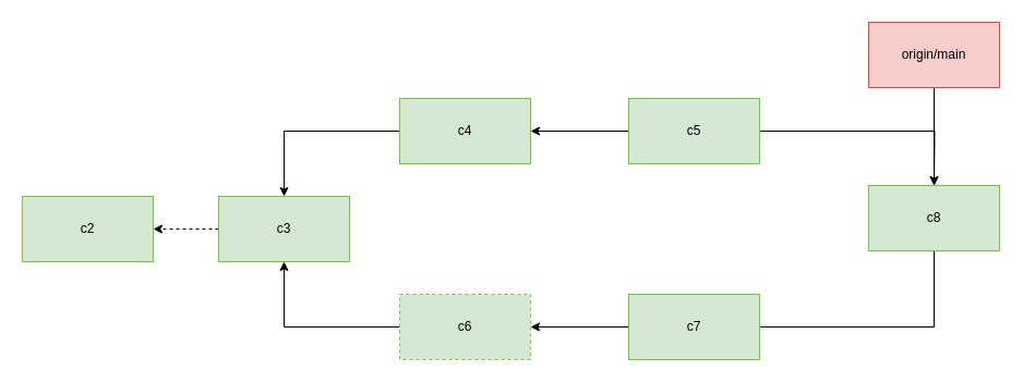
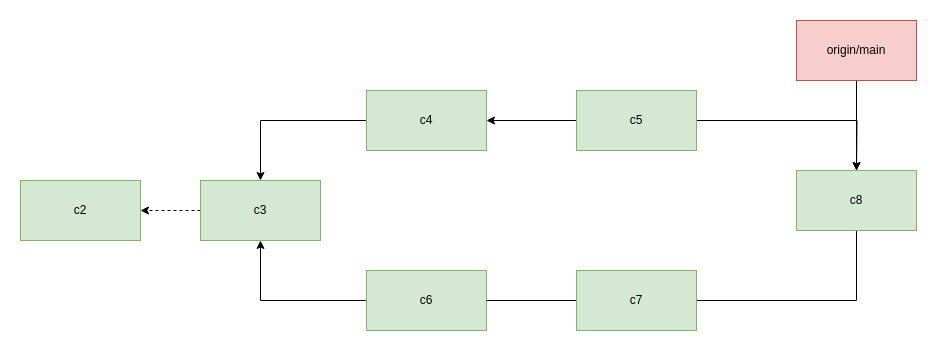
- <mxCell id="10" value="c6" style="rounded=0;whiteSpace=wrap;html=1;fillColor=#d5e8d4;strokeColor=#82b366;dashed=1;" vertex="1" parent="1"><mxGeometry x="366" y="270" width="120" height="60" as="geometry" /></mxCell>
+ <mxCell id="10" value="c6" style="rounded=0;whiteSpace=wrap;html=1;fillColor=#d5e8d4;strokeColor=#82b366;" vertex="1" parent="1"><mxGeometry x="366" y="270" width="120" height="60" as="geometry" /></mxCell>
- <mxCell id="11" value="" style="edgeStyle=orthogonalEdgeStyle;rounded=0;orthogonalLoop=1;jettySize=auto;html=1;" edge="1" parent="1" source="13" target="10"><mxGeometry relative="1" as="geometry" /></mxCell>
+ <mxCell id="11" value="" style="edgeStyle=orthogonalEdgeStyle;rounded=0;orthogonalLoop=1;jettySize=auto;html=1;endArrow=none;" edge="1" parent="1" source="13" target="10"><mxGeometry relative="1" as="geometry" /></mxCell>
